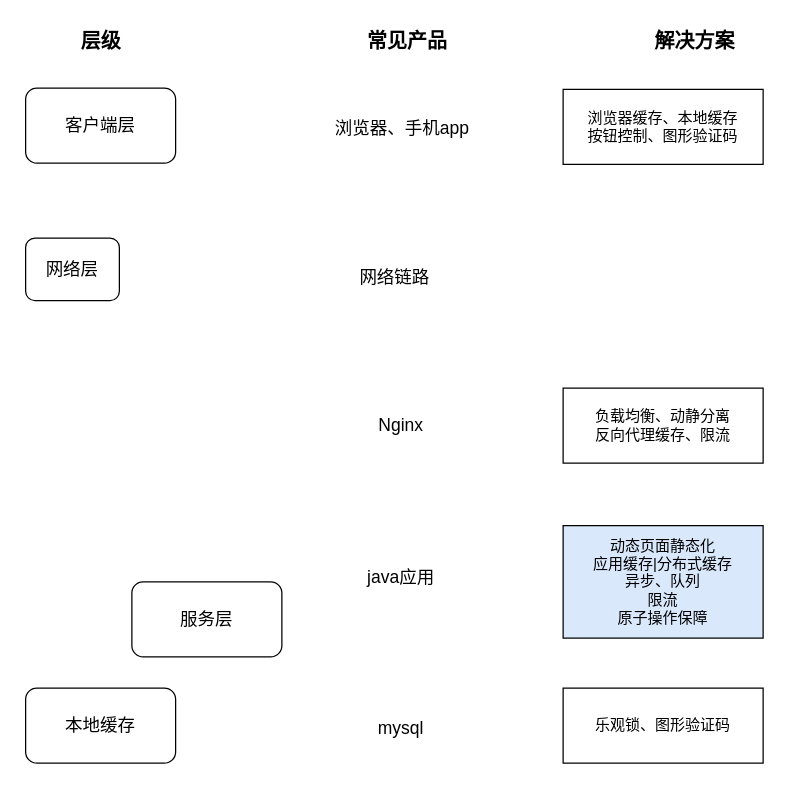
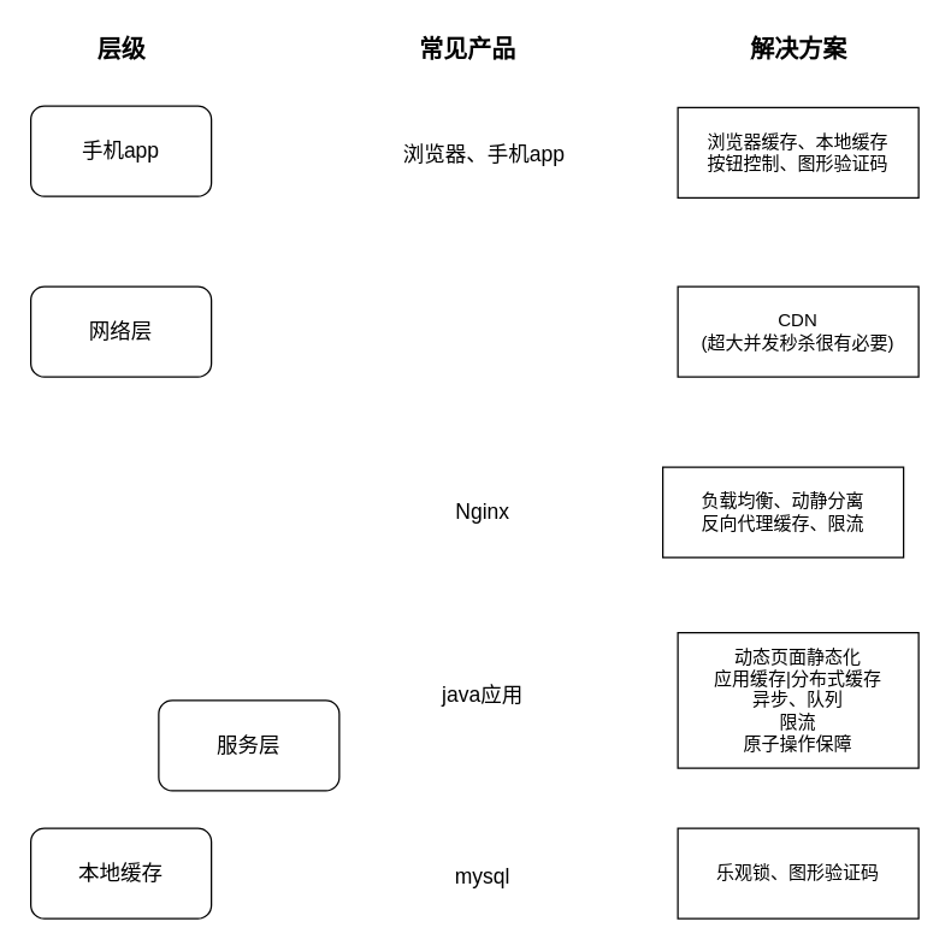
- <mxCell id="7" value="&lt;b&gt;&lt;font style=&quot;font-size: 16px&quot;&gt;常见产品&lt;/font&gt;&lt;/b&gt;" style="text;html=1;resizable=0;points=[];autosize=1;align=center;verticalAlign=top;spacingTop=-4;" vertex="1" parent="1"><mxGeometry x="285" y="20" width="80" height="20" as="geometry" /></mxCell>
+ <mxCell id="7" value="&lt;b&gt;&lt;font style=&quot;font-size: 16px&quot;&gt;常见产品&lt;/font&gt;&lt;/b&gt;" style="text;html=1;resizable=0;points=[];autosize=1;align=center;verticalAlign=top;spacingTop=-4;" vertex="1" parent="1"><mxGeometry x="270" y="20" width="80" height="20" as="geometry" /></mxCell>
- <mxCell id="8" value="&lt;span style=&quot;font-size: 16px&quot;&gt;&lt;b&gt;解决方案&lt;/b&gt;&lt;/span&gt;" style="text;html=1;resizable=0;points=[];autosize=1;align=center;verticalAlign=top;spacingTop=-4;" vertex="1" parent="1"><mxGeometry x="515" y="20" width="80" height="20" as="geometry" /></mxCell>
+ <mxCell id="8" value="&lt;span style=&quot;font-size: 16px&quot;&gt;&lt;b&gt;解决方案&lt;/b&gt;&lt;/span&gt;" style="text;html=1;resizable=0;points=[];autosize=1;align=center;verticalAlign=top;spacingTop=-4;" vertex="1" parent="1"><mxGeometry x="490" y="20" width="80" height="20" as="geometry" /></mxCell>
- <mxCell id="2" value="&lt;font style=&quot;font-size: 14px&quot;&gt;客户端层&lt;/font&gt;" style="rounded=1;whiteSpace=wrap;html=1;" vertex="1" parent="1"><mxGeometry x="20" y="70" width="120" height="60" as="geometry" /></mxCell>
+ <mxCell id="2" value="&lt;font style=&quot;font-size: 14px&quot;&gt;手机app&lt;/font&gt;" style="rounded=1;whiteSpace=wrap;html=1;" vertex="1" parent="1"><mxGeometry x="20" y="70" width="120" height="60" as="geometry" /></mxCell>
- <mxCell id="3" value="&lt;font style=&quot;font-size: 14px&quot;&gt;网络层&lt;/font&gt;" style="rounded=1;whiteSpace=wrap;html=1;" vertex="1" parent="1"><mxGeometry x="20" y="190" width="75" height="50" as="geometry" /></mxCell>
+ <mxCell id="3" value="&lt;font style=&quot;font-size: 14px&quot;&gt;网络层&lt;/font&gt;" style="rounded=1;whiteSpace=wrap;html=1;" vertex="1" parent="1"><mxGeometry x="20" y="190" width="120" height="60" as="geometry" /></mxCell>
- <mxCell id="10" value="&lt;span style=&quot;font-size: 14px&quot;&gt;网络链路&lt;/span&gt;" style="text;html=1;resizable=0;points=[];autosize=1;align=center;verticalAlign=top;spacingTop=-4;" vertex="1" parent="1"><mxGeometry x="280" y="210" width="70" height="20" as="geometry" /></mxCell>
+ <mxCell id="15" value="CDN&lt;br&gt;(超大并发秒杀很有必要)" style="rounded=0;whiteSpace=wrap;html=1;" vertex="1" parent="1"><mxGeometry x="450" y="190" width="160" height="60" as="geometry" /></mxCell>
- <mxCell id="16" value="负载均衡、动静分离&lt;br&gt;反向代理缓存、限流" style="rounded=0;whiteSpace=wrap;html=1;" vertex="1" parent="1"><mxGeometry x="450" y="310" width="160" height="60" as="geometry" /></mxCell>
+ <mxCell id="16" value="负载均衡、动静分离&lt;br&gt;反向代理缓存、限流" style="rounded=0;whiteSpace=wrap;html=1;" vertex="1" parent="1"><mxGeometry x="440" y="310" width="160" height="60" as="geometry" /></mxCell>
- <mxCell id="17" value="动态页面静态化&lt;br&gt;应用缓存|分布式缓存&lt;br&gt;异步、队列&lt;br&gt;限流&lt;br&gt;原子操作保障" style="rounded=0;whiteSpace=wrap;html=1;fillColor=#dae8fc;" vertex="1" parent="1"><mxGeometry x="450" y="420" width="160" height="90" as="geometry" /></mxCell>
+ <mxCell id="17" value="动态页面静态化&lt;br&gt;应用缓存|分布式缓存&lt;br&gt;异步、队列&lt;br&gt;限流&lt;br&gt;原子操作保障" style="rounded=0;whiteSpace=wrap;html=1;" vertex="1" parent="1"><mxGeometry x="450" y="420" width="160" height="90" as="geometry" /></mxCell>
